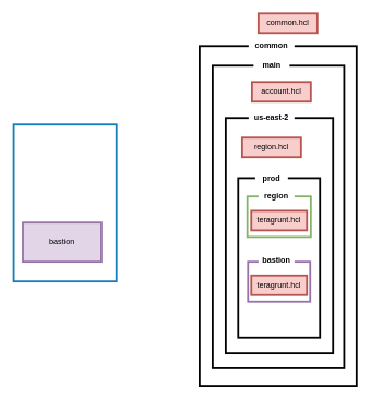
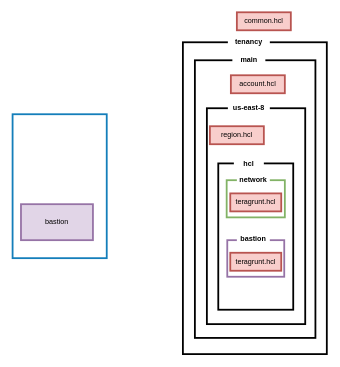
- <mxCell id="5" value="&lt;b&gt;common&lt;/b&gt;" style="text;html=1;strokeColor=none;fillColor=#FFFFFF;align=center;verticalAlign=middle;whiteSpace=wrap;rounded=0;gradientColor=none;" parent="1" vertex="1"><mxGeometry x="379" y="60" width="70" height="20" as="geometry" /></mxCell>
+ <mxCell id="5" value="&lt;b&gt;tenancy&lt;/b&gt;" style="text;html=1;strokeColor=none;fillColor=#FFFFFF;align=center;verticalAlign=middle;whiteSpace=wrap;rounded=0;gradientColor=none;" parent="1" vertex="1"><mxGeometry x="379" y="60" width="70" height="20" as="geometry" /></mxCell>
- <mxCell id="9" value="&lt;b&gt;us-east-2&lt;/b&gt;" style="text;html=1;strokeColor=none;fillColor=default;align=center;verticalAlign=middle;whiteSpace=wrap;rounded=0;" parent="1" vertex="1"><mxGeometry x="379" y="165" width="70" height="30" as="geometry" /></mxCell>
+ <mxCell id="9" value="&lt;b&gt;us-east-8&lt;/b&gt;" style="text;html=1;strokeColor=none;fillColor=default;align=center;verticalAlign=middle;whiteSpace=wrap;rounded=0;" parent="1" vertex="1"><mxGeometry x="379" y="165" width="70" height="30" as="geometry" /></mxCell>
- <mxCell id="14" value="region.hcl" style="rounded=0;whiteSpace=wrap;html=1;strokeWidth=3;fillColor=#f8cecc;strokeColor=#b85450;" vertex="1" parent="1"><mxGeometry x="369" y="210" width="90" height="30" as="geometry" /></mxCell>
+ <mxCell id="14" value="region.hcl" style="rounded=0;whiteSpace=wrap;html=1;strokeWidth=3;fillColor=#f8cecc;strokeColor=#b85450;" vertex="1" parent="1"><mxGeometry x="349" y="210" width="90" height="30" as="geometry" /></mxCell>
- <mxCell id="11" value="&lt;b&gt;prod&lt;/b&gt;" style="text;html=1;strokeColor=none;fillColor=default;align=center;verticalAlign=middle;whiteSpace=wrap;rounded=0;" parent="1" vertex="1"><mxGeometry x="389" y="262" width="50" height="20" as="geometry" /></mxCell>
+ <mxCell id="11" value="&lt;b&gt;hcl&lt;/b&gt;" style="text;html=1;strokeColor=none;fillColor=default;align=center;verticalAlign=middle;whiteSpace=wrap;rounded=0;" parent="1" vertex="1"><mxGeometry x="389" y="262" width="50" height="20" as="geometry" /></mxCell>
- <mxCell id="18" value="&lt;b&gt;region&lt;/b&gt;" style="text;html=1;strokeColor=none;fillColor=#FFFFFF;align=center;verticalAlign=middle;whiteSpace=wrap;rounded=0;gradientColor=none;" vertex="1" parent="1"><mxGeometry x="394" y="290" width="55" height="18" as="geometry" /></mxCell>
+ <mxCell id="18" value="&lt;b&gt;network&lt;/b&gt;" style="text;html=1;strokeColor=none;fillColor=#FFFFFF;align=center;verticalAlign=middle;whiteSpace=wrap;rounded=0;gradientColor=none;" vertex="1" parent="1"><mxGeometry x="394" y="290" width="55" height="18" as="geometry" /></mxCell>
